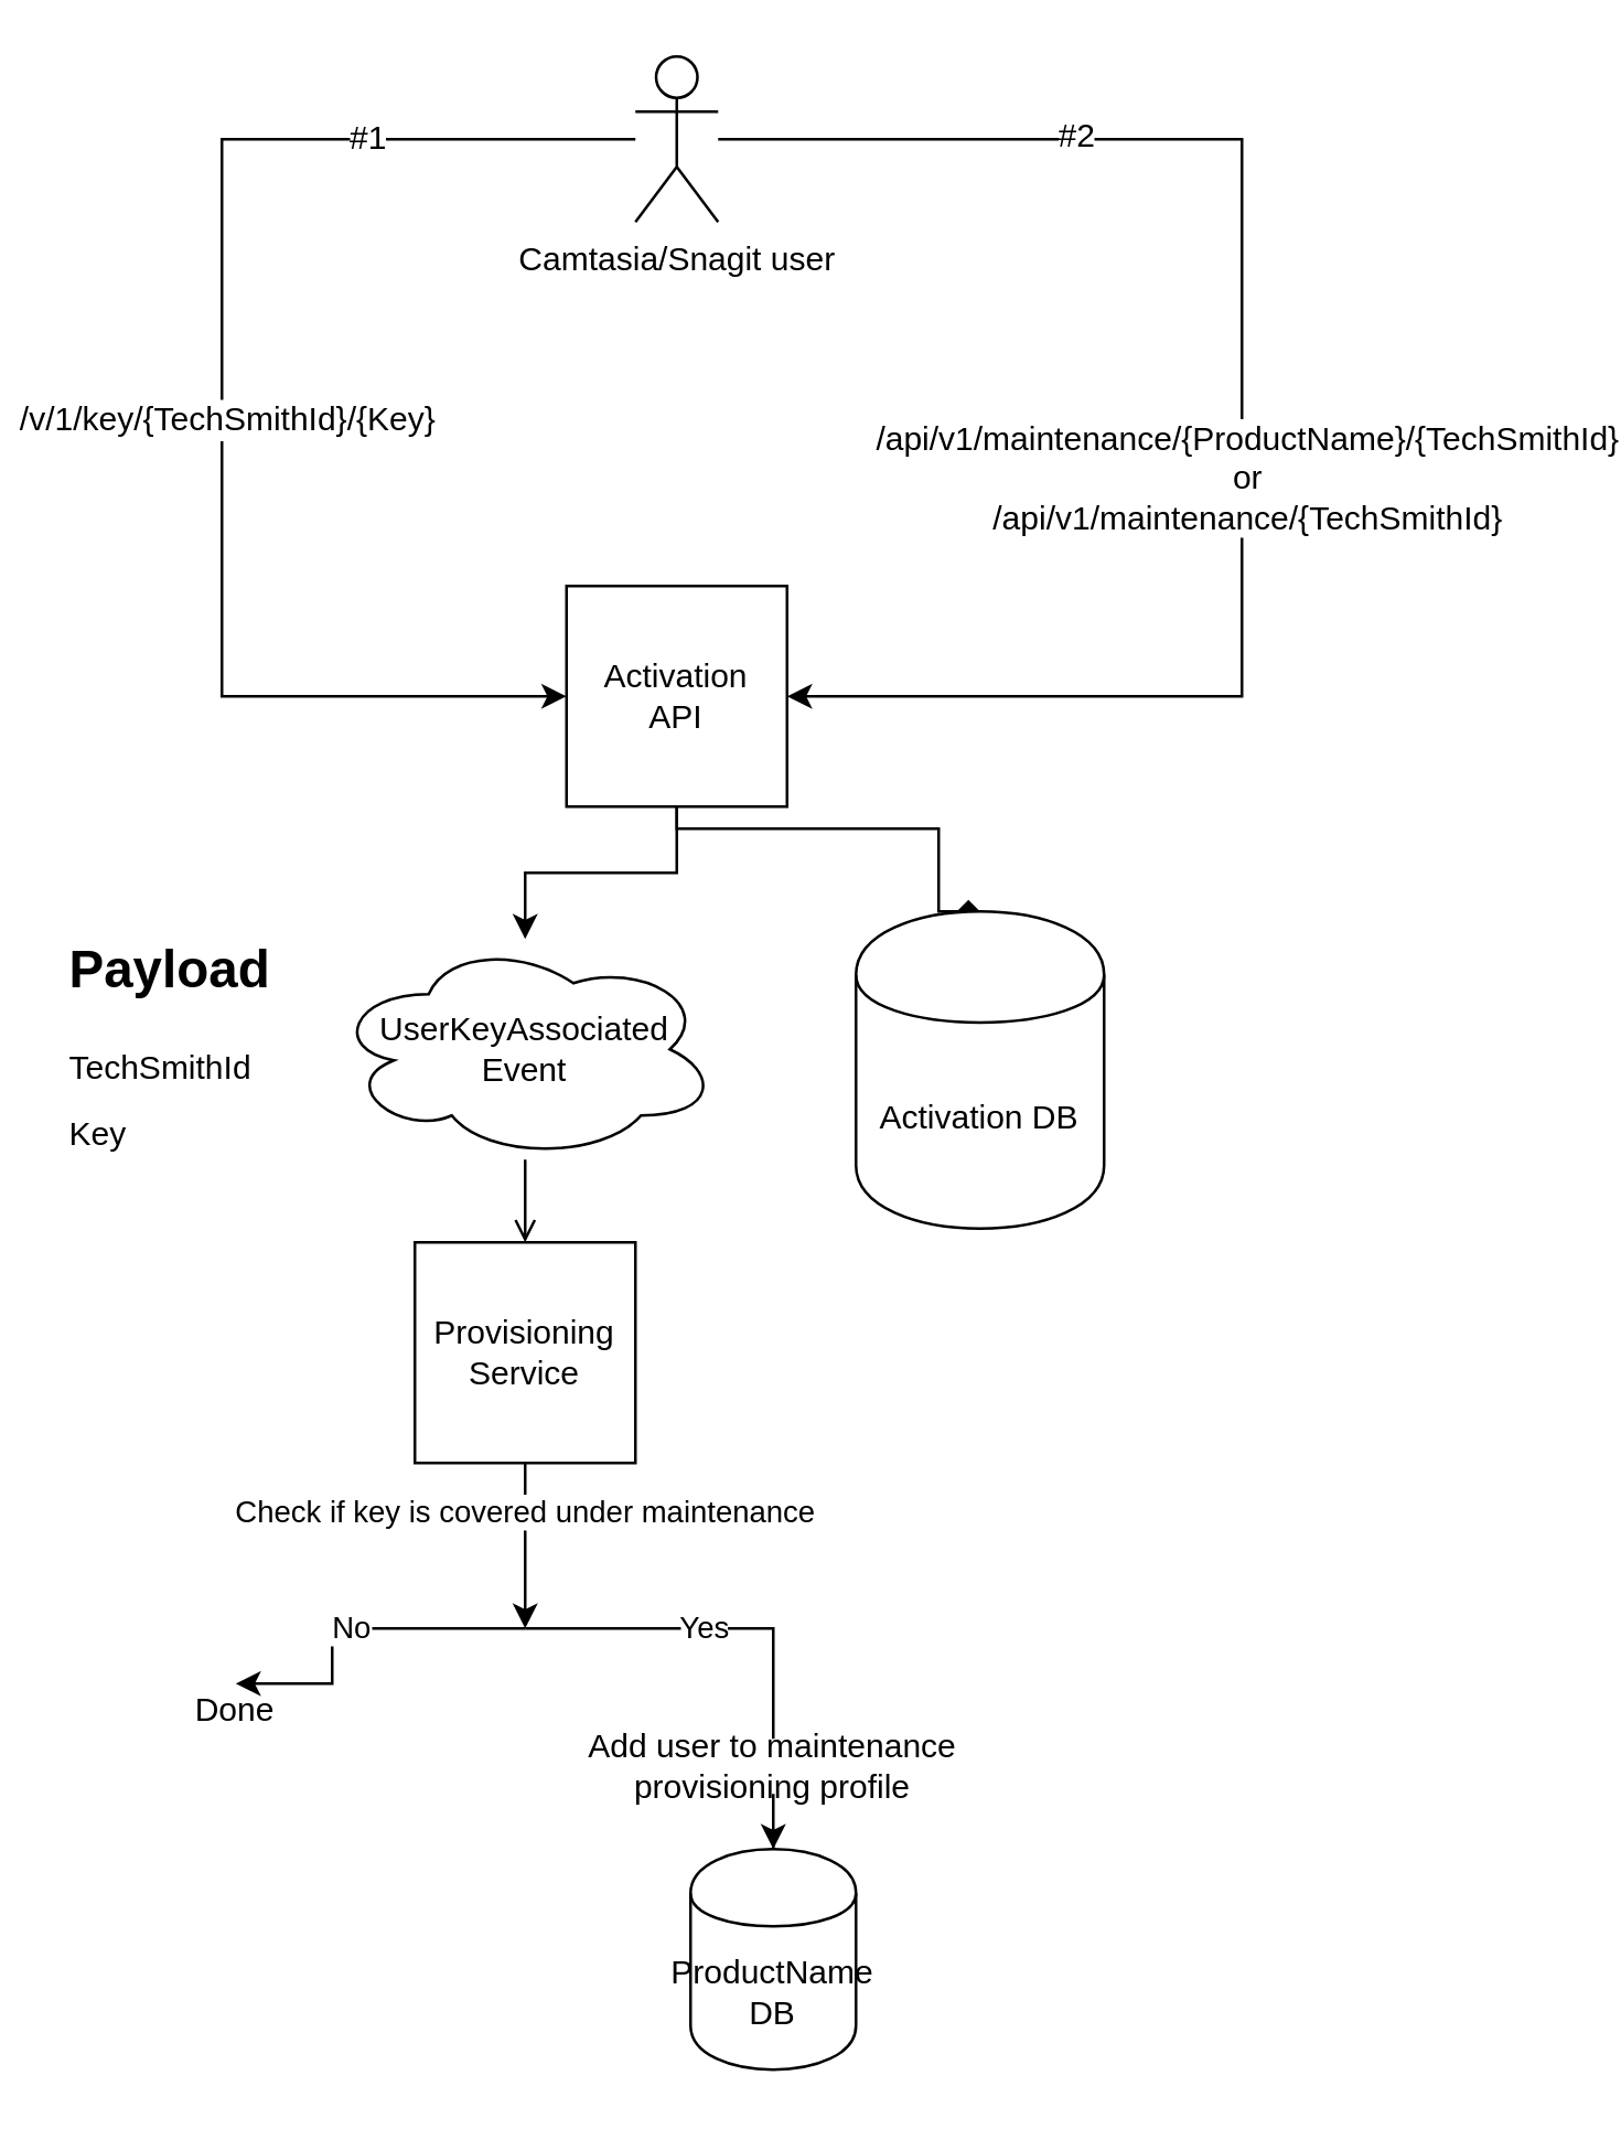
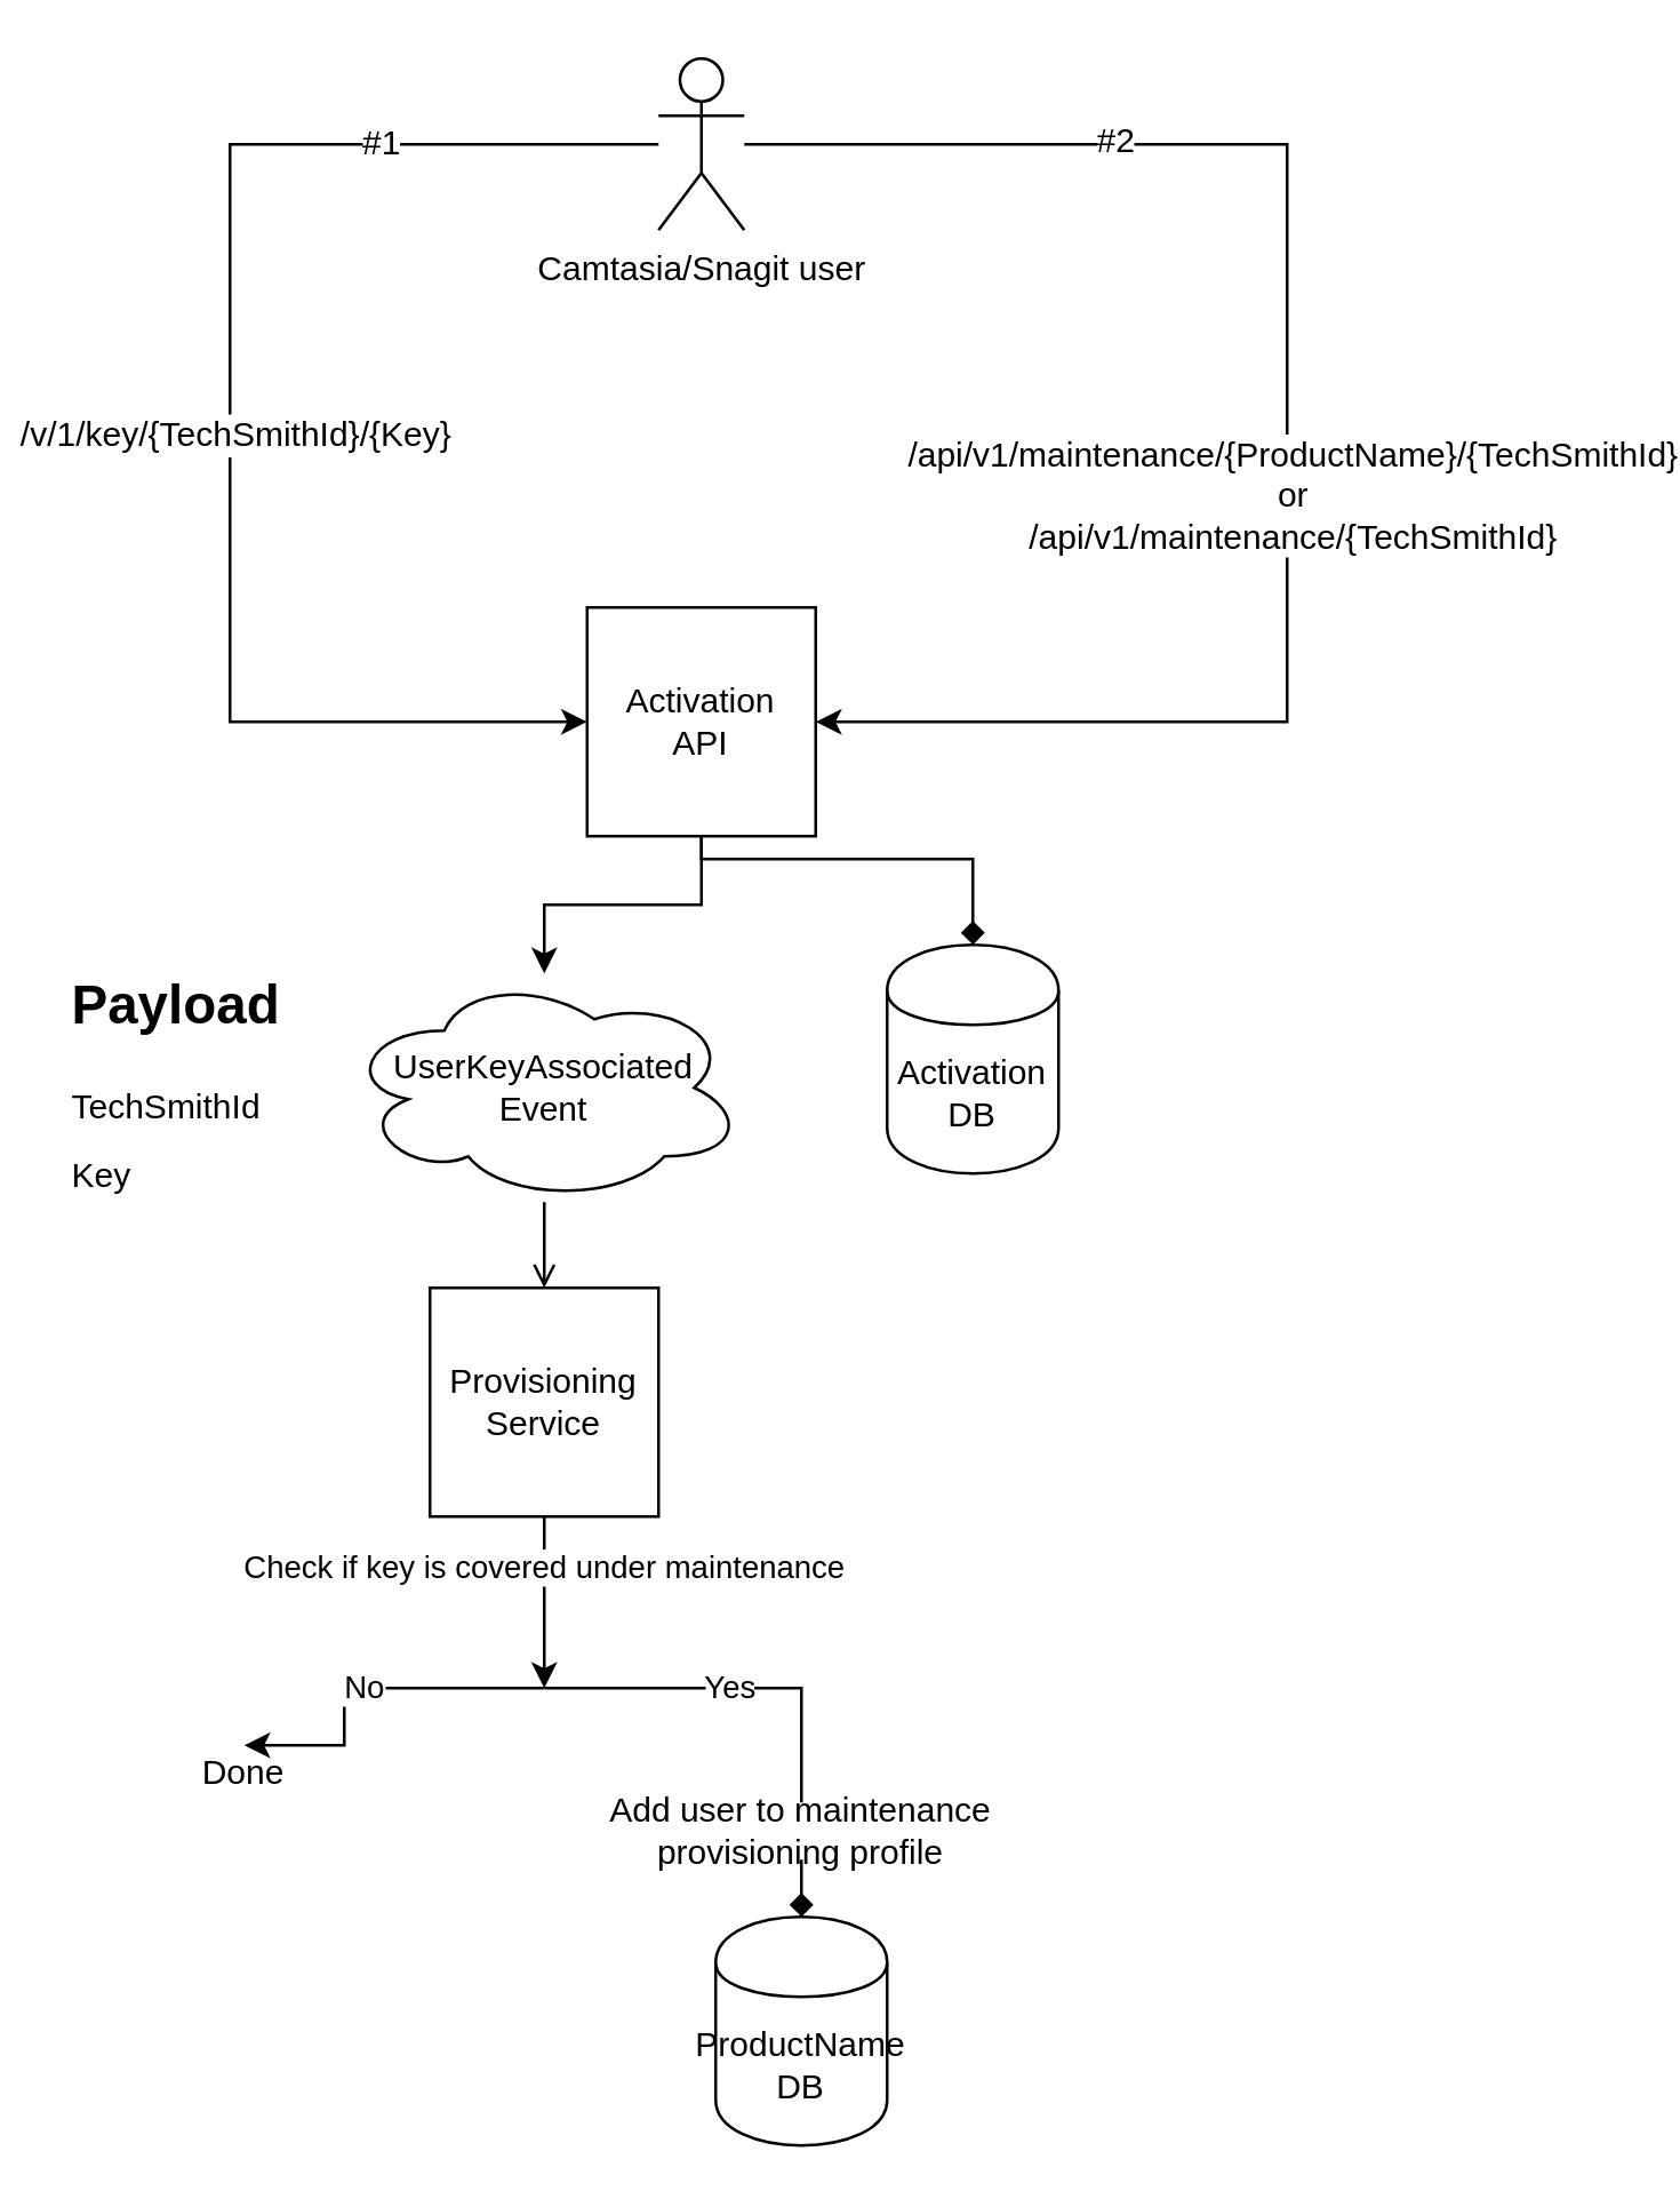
- <mxCell id="14" value="Activation DB" style="shape=cylinder;whiteSpace=wrap;html=1;boundedLbl=1;backgroundOutline=1;" vertex="1" parent="1"><mxGeometry x="310" y="330" width="90" height="115" as="geometry" /></mxCell>
+ <mxCell id="14" value="Activation DB" style="shape=cylinder;whiteSpace=wrap;html=1;boundedLbl=1;backgroundOutline=1;" vertex="1" parent="1"><mxGeometry x="310" y="330" width="60" height="80" as="geometry" /></mxCell>
- <mxCell id="22" value="" style="edgeStyle=orthogonalEdgeStyle;rounded=0;orthogonalLoop=1;jettySize=auto;html=1;" edge="1" parent="1" source="23" target="18"><mxGeometry relative="1" as="geometry" /></mxCell>
+ <mxCell id="22" value="" style="edgeStyle=orthogonalEdgeStyle;rounded=0;orthogonalLoop=1;jettySize=auto;html=1;endArrow=diamond;" edge="1" parent="1" source="23" target="18"><mxGeometry relative="1" as="geometry" /></mxCell>
